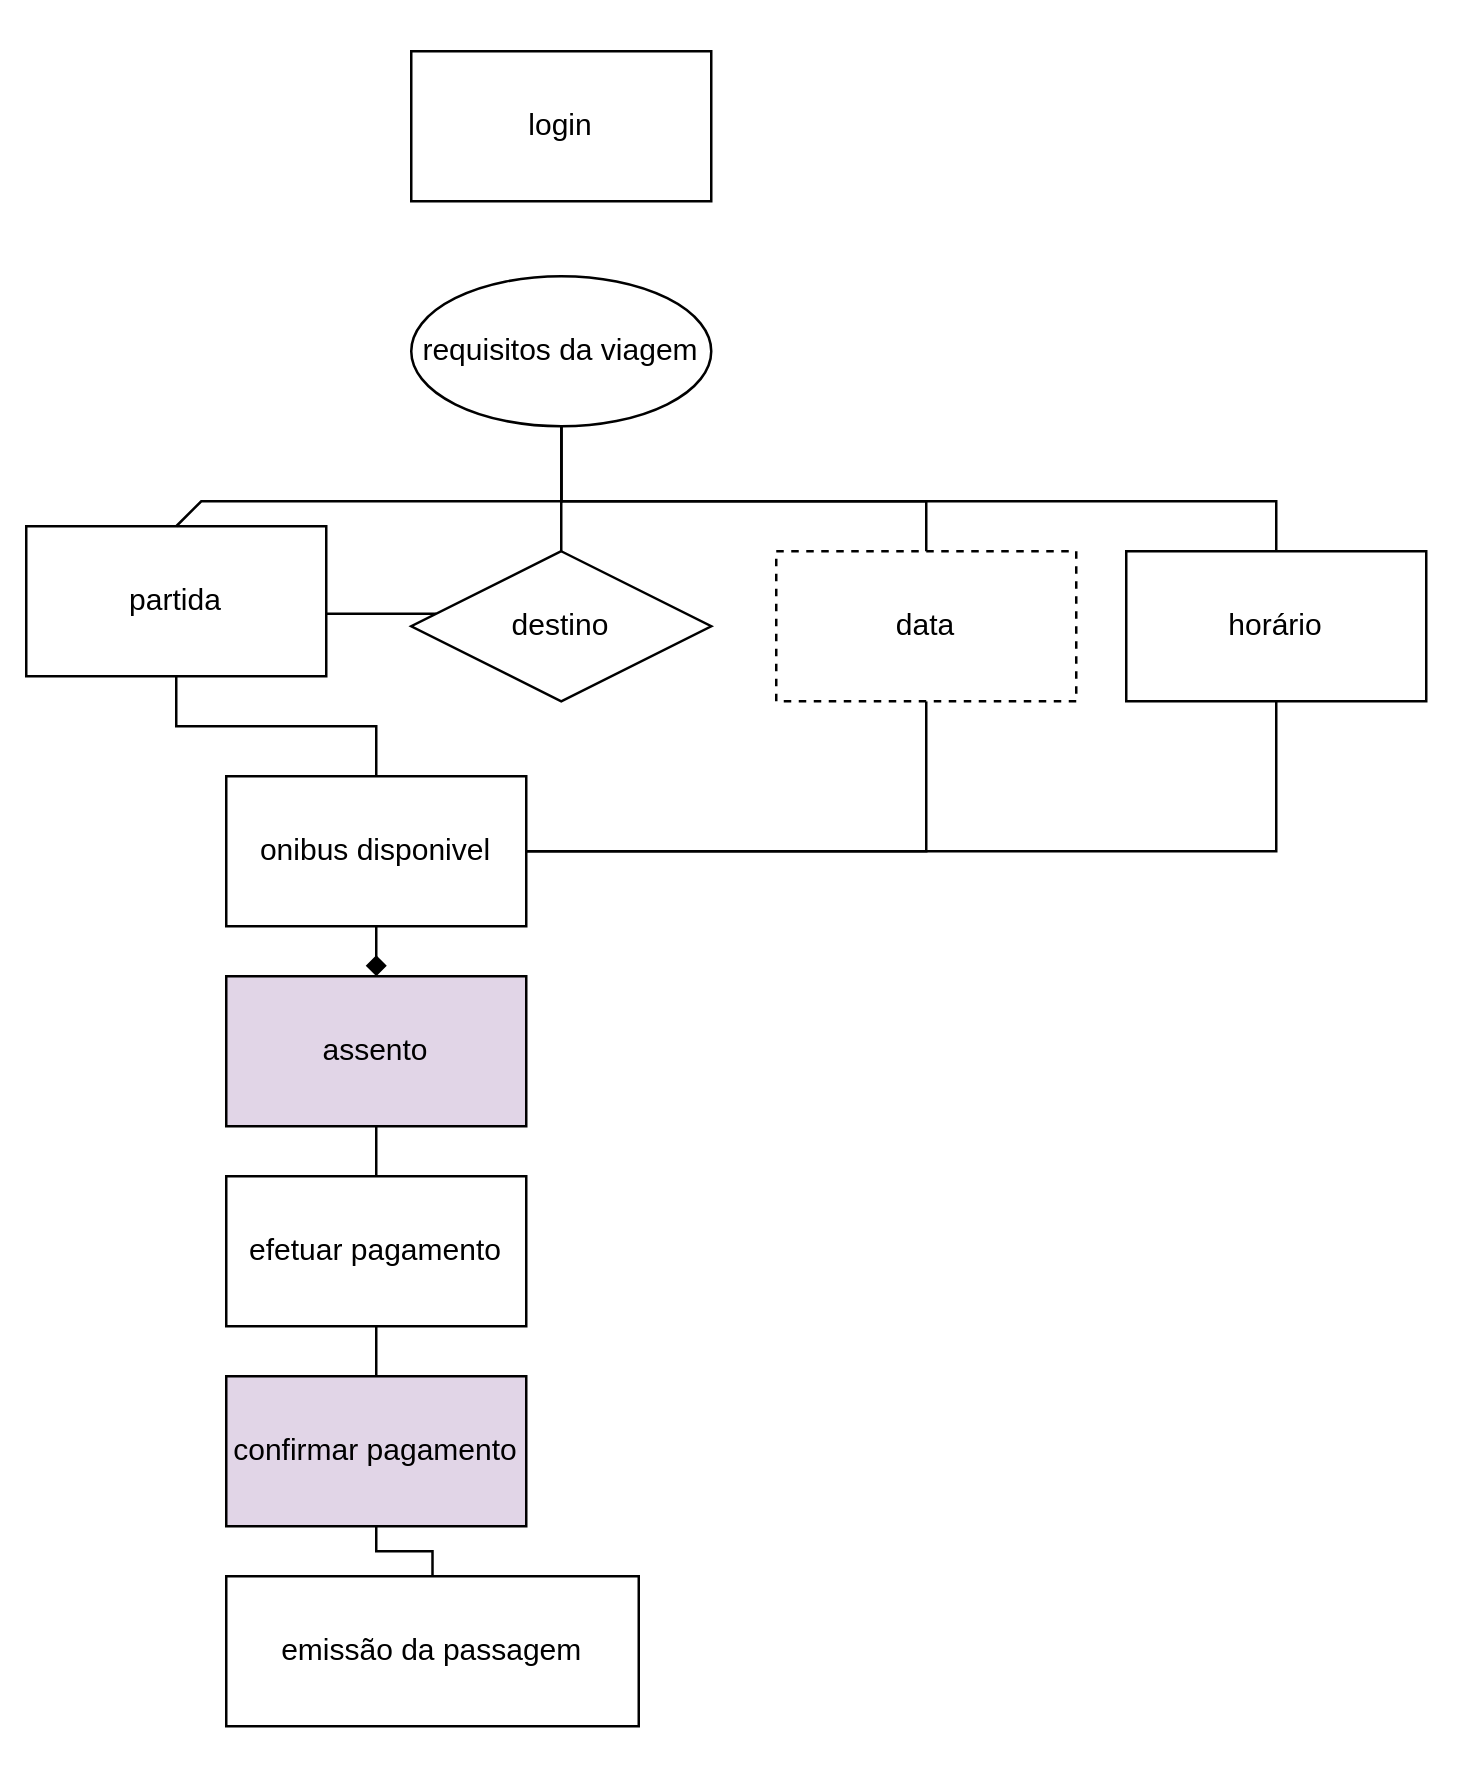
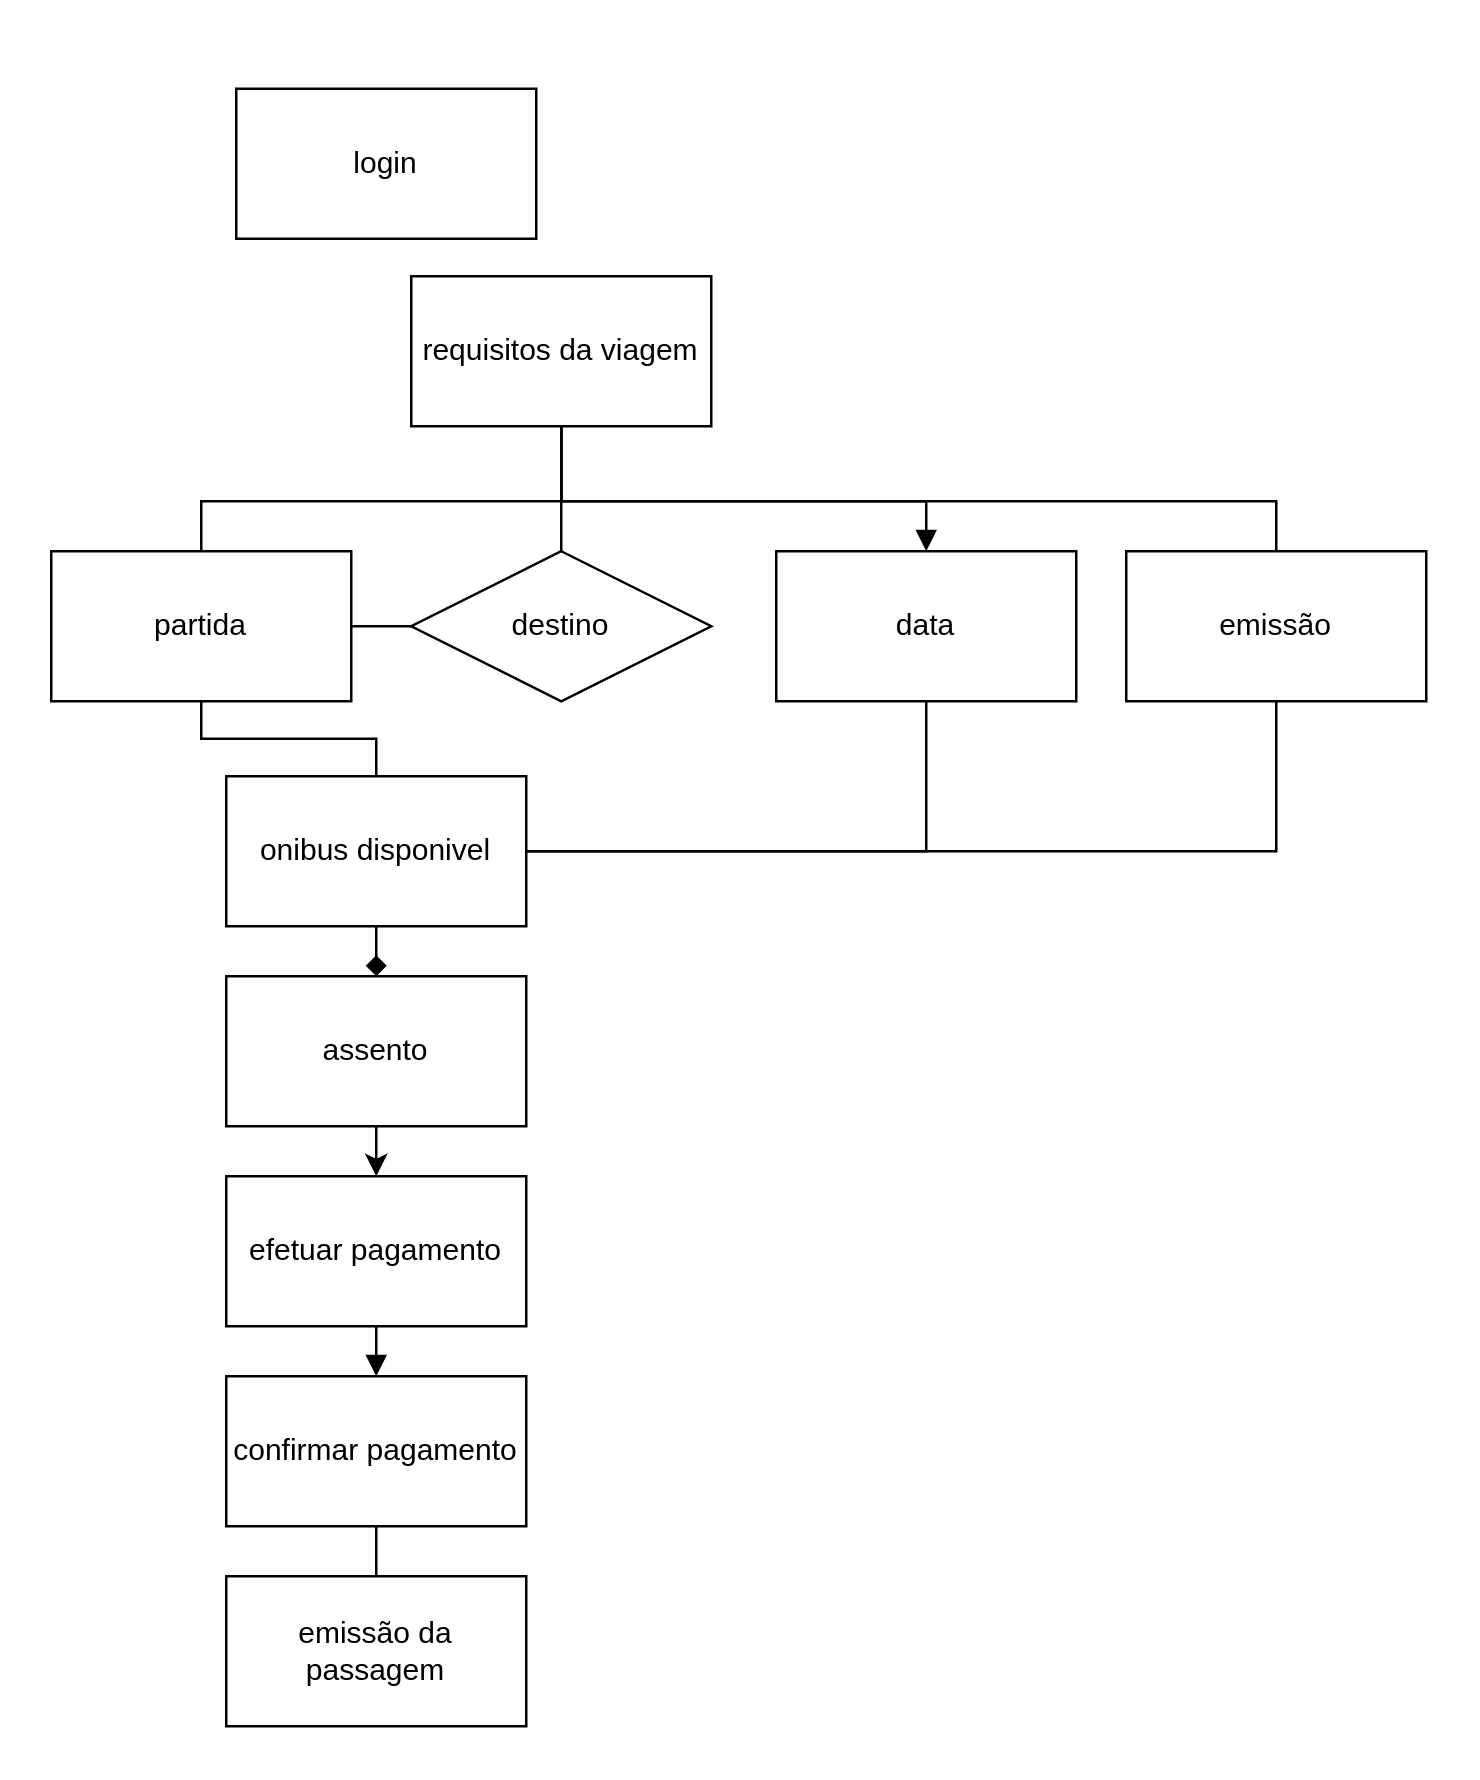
- <mxCell id="11" value="login" style="whiteSpace=wrap;html=1;align=center;treeFolding=1;treeMoving=1;newEdgeStyle={&quot;edgeStyle&quot;:&quot;elbowEdgeStyle&quot;,&quot;startArrow&quot;:&quot;none&quot;,&quot;endArrow&quot;:&quot;none&quot;};" vertex="1" parent="1"><mxGeometry x="164" y="20" width="120" height="60" as="geometry" /></mxCell>
+ <mxCell id="11" value="login" style="whiteSpace=wrap;html=1;align=center;treeFolding=1;treeMoving=1;newEdgeStyle={&quot;edgeStyle&quot;:&quot;elbowEdgeStyle&quot;,&quot;startArrow&quot;:&quot;none&quot;,&quot;endArrow&quot;:&quot;none&quot;};" vertex="1" parent="1"><mxGeometry x="94" y="35" width="120" height="60" as="geometry" /></mxCell>
- <mxCell id="3" value="requisitos da viagem" style="ellipse;whiteSpace=wrap;html=1;align=center;treeFolding=1;treeMoving=1;newEdgeStyle={&quot;edgeStyle&quot;:&quot;elbowEdgeStyle&quot;,&quot;startArrow&quot;:&quot;none&quot;,&quot;endArrow&quot;:&quot;none&quot;};" vertex="1" parent="1"><mxGeometry x="164" y="110" width="120" height="60" as="geometry" /></mxCell>
+ <mxCell id="3" value="requisitos da viagem" style="whiteSpace=wrap;html=1;align=center;treeFolding=1;treeMoving=1;newEdgeStyle={&quot;edgeStyle&quot;:&quot;elbowEdgeStyle&quot;,&quot;startArrow&quot;:&quot;none&quot;,&quot;endArrow&quot;:&quot;none&quot;};" vertex="1" parent="1"><mxGeometry x="164" y="110" width="120" height="60" as="geometry" /></mxCell>
- <mxCell id="15" value="" style="edgeStyle=elbowEdgeStyle;rounded=0;orthogonalLoop=1;jettySize=auto;html=1;elbow=vertical;startArrow=none;endArrow=none;entryX=0.5;entryY=0;entryDx=0;entryDy=0;exitX=0.5;exitY=1;exitDx=0;exitDy=0;" edge="1" parent="1" source="3" target="14"><mxGeometry relative="1" as="geometry"><mxPoint x="234" y="190" as="sourcePoint" /><mxPoint x="234" y="230" as="targetPoint" /><Array as="points"><mxPoint x="300" y="200" /></Array></mxGeometry></mxCell>
+ <mxCell id="15" value="" style="edgeStyle=elbowEdgeStyle;rounded=0;orthogonalLoop=1;jettySize=auto;html=1;elbow=vertical;startArrow=none;endArrow=block;entryX=0.5;entryY=0;entryDx=0;entryDy=0;exitX=0.5;exitY=1;exitDx=0;exitDy=0;" edge="1" parent="1" source="3" target="14"><mxGeometry relative="1" as="geometry"><mxPoint x="234" y="190" as="sourcePoint" /><mxPoint x="234" y="230" as="targetPoint" /><Array as="points"><mxPoint x="300" y="200" /></Array></mxGeometry></mxCell>
- <mxCell id="5" value="partida" style="whiteSpace=wrap;html=1;align=center;treeFolding=1;treeMoving=1;newEdgeStyle={&quot;edgeStyle&quot;:&quot;elbowEdgeStyle&quot;,&quot;startArrow&quot;:&quot;none&quot;,&quot;endArrow&quot;:&quot;none&quot;};" vertex="1" parent="1"><mxGeometry x="10" y="210" width="120" height="60" as="geometry" /></mxCell>
+ <mxCell id="5" value="partida" style="whiteSpace=wrap;html=1;align=center;treeFolding=1;treeMoving=1;newEdgeStyle={&quot;edgeStyle&quot;:&quot;elbowEdgeStyle&quot;,&quot;startArrow&quot;:&quot;none&quot;,&quot;endArrow&quot;:&quot;none&quot;};" vertex="1" parent="1"><mxGeometry x="20" y="220" width="120" height="60" as="geometry" /></mxCell>
- <mxCell id="14" value="data" style="whiteSpace=wrap;html=1;align=center;treeFolding=1;treeMoving=1;newEdgeStyle={&quot;edgeStyle&quot;:&quot;elbowEdgeStyle&quot;,&quot;startArrow&quot;:&quot;none&quot;,&quot;endArrow&quot;:&quot;none&quot;};dashed=1;" vertex="1" parent="1"><mxGeometry x="310" y="220" width="120" height="60" as="geometry" /></mxCell>
+ <mxCell id="14" value="data" style="whiteSpace=wrap;html=1;align=center;treeFolding=1;treeMoving=1;newEdgeStyle={&quot;edgeStyle&quot;:&quot;elbowEdgeStyle&quot;,&quot;startArrow&quot;:&quot;none&quot;,&quot;endArrow&quot;:&quot;none&quot;};" vertex="1" parent="1"><mxGeometry x="310" y="220" width="120" height="60" as="geometry" /></mxCell>
- <mxCell id="9" value="horário" style="whiteSpace=wrap;html=1;align=center;treeFolding=1;treeMoving=1;newEdgeStyle={&quot;edgeStyle&quot;:&quot;elbowEdgeStyle&quot;,&quot;startArrow&quot;:&quot;none&quot;,&quot;endArrow&quot;:&quot;none&quot;};" vertex="1" parent="1"><mxGeometry x="450" y="220" width="120" height="60" as="geometry" /></mxCell>
+ <mxCell id="9" value="emissão" style="whiteSpace=wrap;html=1;align=center;treeFolding=1;treeMoving=1;newEdgeStyle={&quot;edgeStyle&quot;:&quot;elbowEdgeStyle&quot;,&quot;startArrow&quot;:&quot;none&quot;,&quot;endArrow&quot;:&quot;none&quot;};" vertex="1" parent="1"><mxGeometry x="450" y="220" width="120" height="60" as="geometry" /></mxCell>
- <mxCell id="24" value="assento" style="whiteSpace=wrap;html=1;align=center;treeFolding=1;treeMoving=1;newEdgeStyle={&quot;edgeStyle&quot;:&quot;elbowEdgeStyle&quot;,&quot;startArrow&quot;:&quot;none&quot;,&quot;endArrow&quot;:&quot;none&quot;};fillColor=#e1d5e7;" vertex="1" parent="1"><mxGeometry x="90" y="390" width="120" height="60" as="geometry" /></mxCell>
+ <mxCell id="24" value="assento" style="whiteSpace=wrap;html=1;align=center;treeFolding=1;treeMoving=1;newEdgeStyle={&quot;edgeStyle&quot;:&quot;elbowEdgeStyle&quot;,&quot;startArrow&quot;:&quot;none&quot;,&quot;endArrow&quot;:&quot;none&quot;};" vertex="1" parent="1"><mxGeometry x="90" y="390" width="120" height="60" as="geometry" /></mxCell>
- <mxCell id="20" value="" style="edgeStyle=elbowEdgeStyle;rounded=0;orthogonalLoop=1;jettySize=auto;html=1;elbow=vertical;startArrow=none;endArrow=none;entryX=0.5;entryY=0;entryDx=0;entryDy=0;exitX=0.5;exitY=1;exitDx=0;exitDy=0;" edge="1" parent="1" source="24" target="17"><mxGeometry relative="1" as="geometry"><mxPoint x="190" y="380" as="sourcePoint" /><mxPoint x="190" y="420" as="targetPoint" /><Array as="points" /></mxGeometry></mxCell>
+ <mxCell id="20" value="" style="edgeStyle=elbowEdgeStyle;rounded=0;orthogonalLoop=1;jettySize=auto;html=1;elbow=vertical;startArrow=none;endArrow=classic;entryX=0.5;entryY=0;entryDx=0;entryDy=0;exitX=0.5;exitY=1;exitDx=0;exitDy=0;" edge="1" parent="1" source="24" target="17"><mxGeometry relative="1" as="geometry"><mxPoint x="190" y="380" as="sourcePoint" /><mxPoint x="190" y="420" as="targetPoint" /><Array as="points" /></mxGeometry></mxCell>
- <mxCell id="21" value="" style="edgeStyle=elbowEdgeStyle;rounded=0;orthogonalLoop=1;jettySize=auto;html=1;elbow=vertical;startArrow=none;endArrow=none;entryX=0.5;entryY=0;entryDx=0;entryDy=0;exitX=0.5;exitY=1;exitDx=0;exitDy=0;" edge="1" parent="1" source="17" target="18"><mxGeometry relative="1" as="geometry"><mxPoint x="160" y="520" as="sourcePoint" /><mxPoint x="160" y="550" as="targetPoint" /><Array as="points" /></mxGeometry></mxCell>
+ <mxCell id="21" value="" style="edgeStyle=elbowEdgeStyle;rounded=0;orthogonalLoop=1;jettySize=auto;html=1;elbow=vertical;startArrow=none;endArrow=block;entryX=0.5;entryY=0;entryDx=0;entryDy=0;exitX=0.5;exitY=1;exitDx=0;exitDy=0;" edge="1" parent="1" source="17" target="18"><mxGeometry relative="1" as="geometry"><mxPoint x="160" y="520" as="sourcePoint" /><mxPoint x="160" y="550" as="targetPoint" /><Array as="points" /></mxGeometry></mxCell>
- <mxCell id="18" value="confirmar pagamento" style="whiteSpace=wrap;html=1;align=center;treeFolding=1;treeMoving=1;newEdgeStyle={&quot;edgeStyle&quot;:&quot;elbowEdgeStyle&quot;,&quot;startArrow&quot;:&quot;none&quot;,&quot;endArrow&quot;:&quot;none&quot;};fillColor=#e1d5e7;" vertex="1" parent="1"><mxGeometry x="90" y="550" width="120" height="60" as="geometry" /></mxCell>
+ <mxCell id="18" value="confirmar pagamento" style="whiteSpace=wrap;html=1;align=center;treeFolding=1;treeMoving=1;newEdgeStyle={&quot;edgeStyle&quot;:&quot;elbowEdgeStyle&quot;,&quot;startArrow&quot;:&quot;none&quot;,&quot;endArrow&quot;:&quot;none&quot;};" vertex="1" parent="1"><mxGeometry x="90" y="550" width="120" height="60" as="geometry" /></mxCell>
- <mxCell id="19" value="emissão da passagem" style="whiteSpace=wrap;html=1;align=center;treeFolding=1;treeMoving=1;newEdgeStyle={&quot;edgeStyle&quot;:&quot;elbowEdgeStyle&quot;,&quot;startArrow&quot;:&quot;none&quot;,&quot;endArrow&quot;:&quot;none&quot;};" vertex="1" parent="1"><mxGeometry x="90" y="630" width="165" height="60" as="geometry" /></mxCell>
+ <mxCell id="19" value="emissão da passagem" style="whiteSpace=wrap;html=1;align=center;treeFolding=1;treeMoving=1;newEdgeStyle={&quot;edgeStyle&quot;:&quot;elbowEdgeStyle&quot;,&quot;startArrow&quot;:&quot;none&quot;,&quot;endArrow&quot;:&quot;none&quot;};" vertex="1" parent="1"><mxGeometry x="90" y="630" width="120" height="60" as="geometry" /></mxCell>
